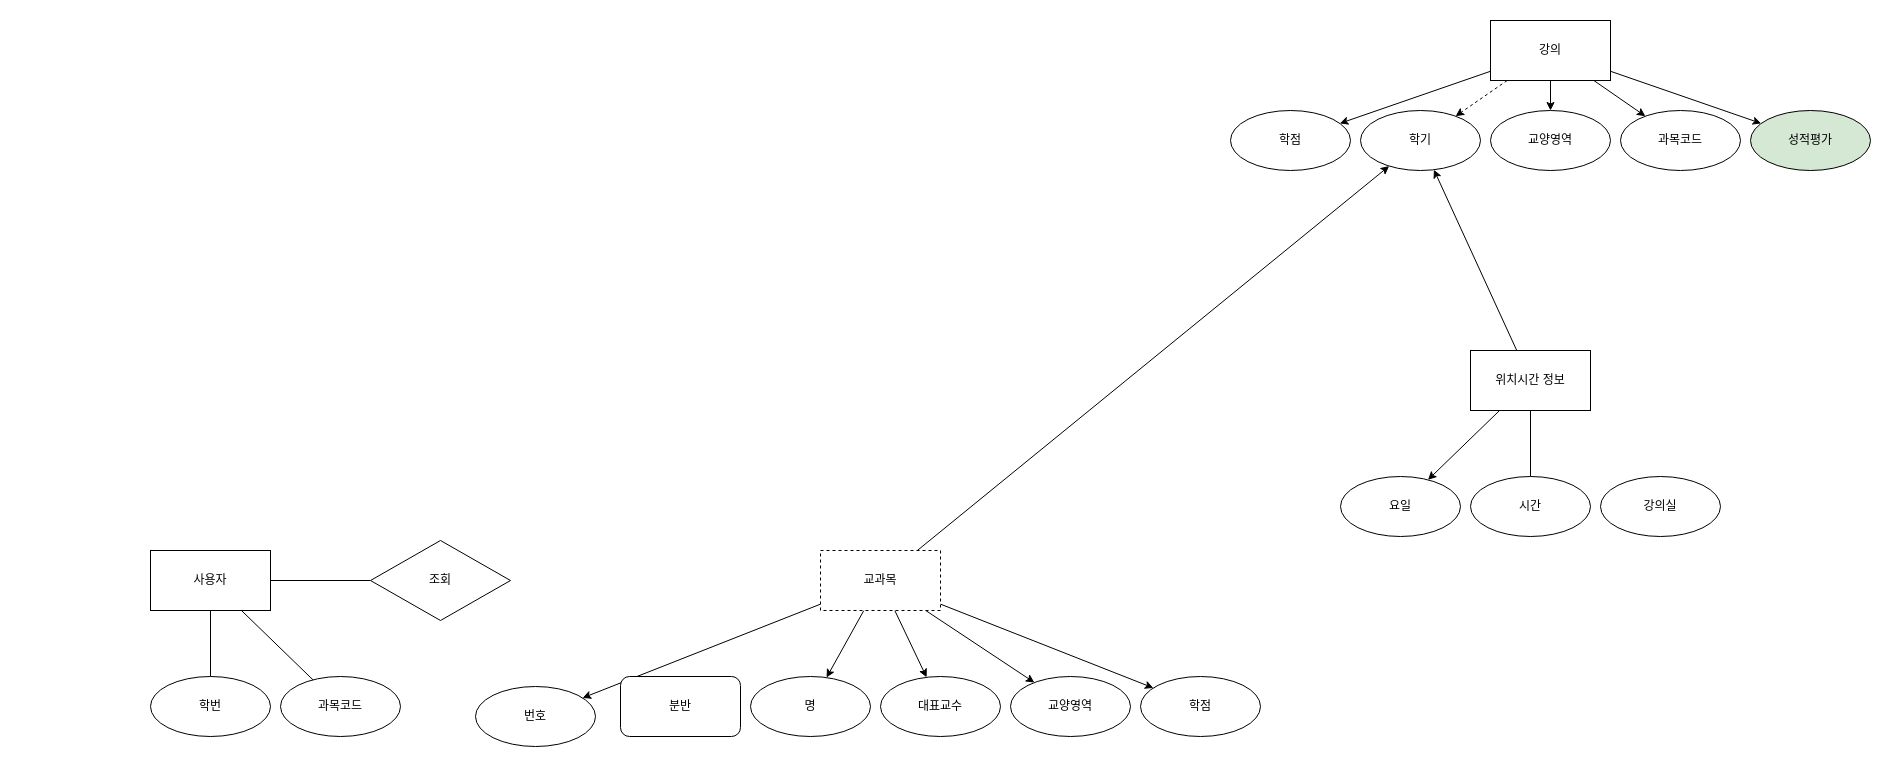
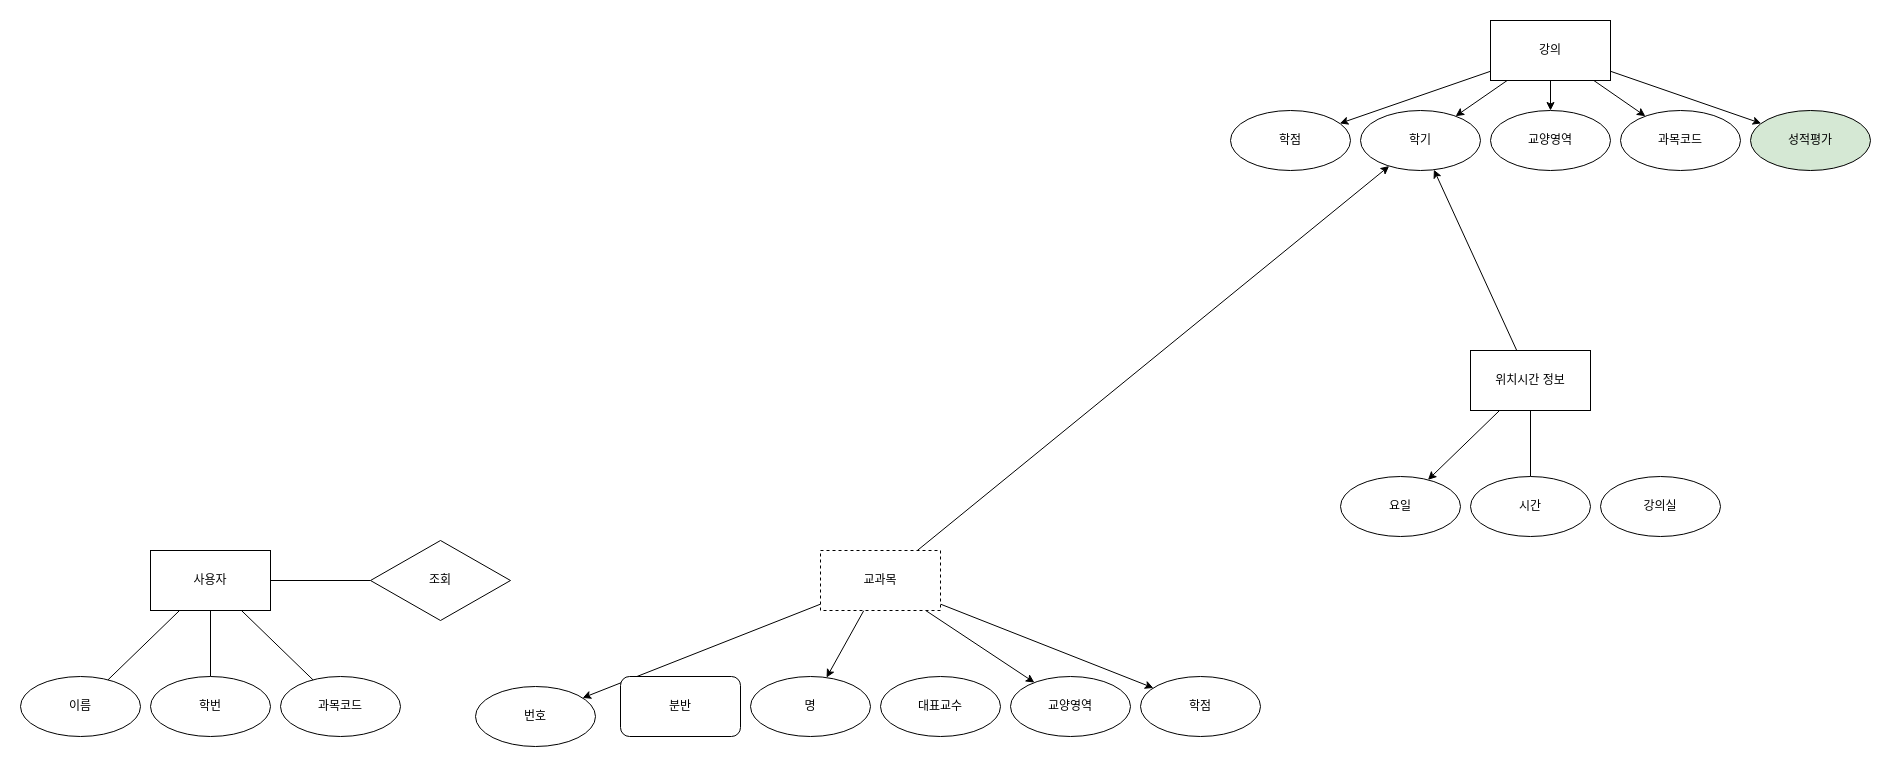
- <mxCell id="4" value="" style="edgeStyle=none;rounded=0;orthogonalLoop=1;jettySize=auto;html=1;dashed=1;" parent="1" source="10" target="21" edge="1"><mxGeometry relative="1" as="geometry" /></mxCell>
+ <mxCell id="4" value="" style="edgeStyle=none;rounded=0;orthogonalLoop=1;jettySize=auto;html=1;" parent="1" source="10" target="21" edge="1"><mxGeometry relative="1" as="geometry" /></mxCell>
- <mxCell id="35" value="" style="edgeStyle=none;rounded=0;orthogonalLoop=1;jettySize=auto;html=1;" parent="1" source="38" target="40" edge="1"><mxGeometry relative="1" as="geometry" /></mxCell>
+ <mxCell id="14" value="" style="rounded=0;orthogonalLoop=1;jettySize=auto;html=1;endArrow=none;endFill=0;" parent="1" source="17" target="19" edge="1"><mxGeometry relative="1" as="geometry" /></mxCell>
+ <mxCell id="19" value="이름" style="ellipse;whiteSpace=wrap;html=1;rounded=0;" parent="1" vertex="1"><mxGeometry x="20" y="676" width="120" height="60" as="geometry" /></mxCell>
